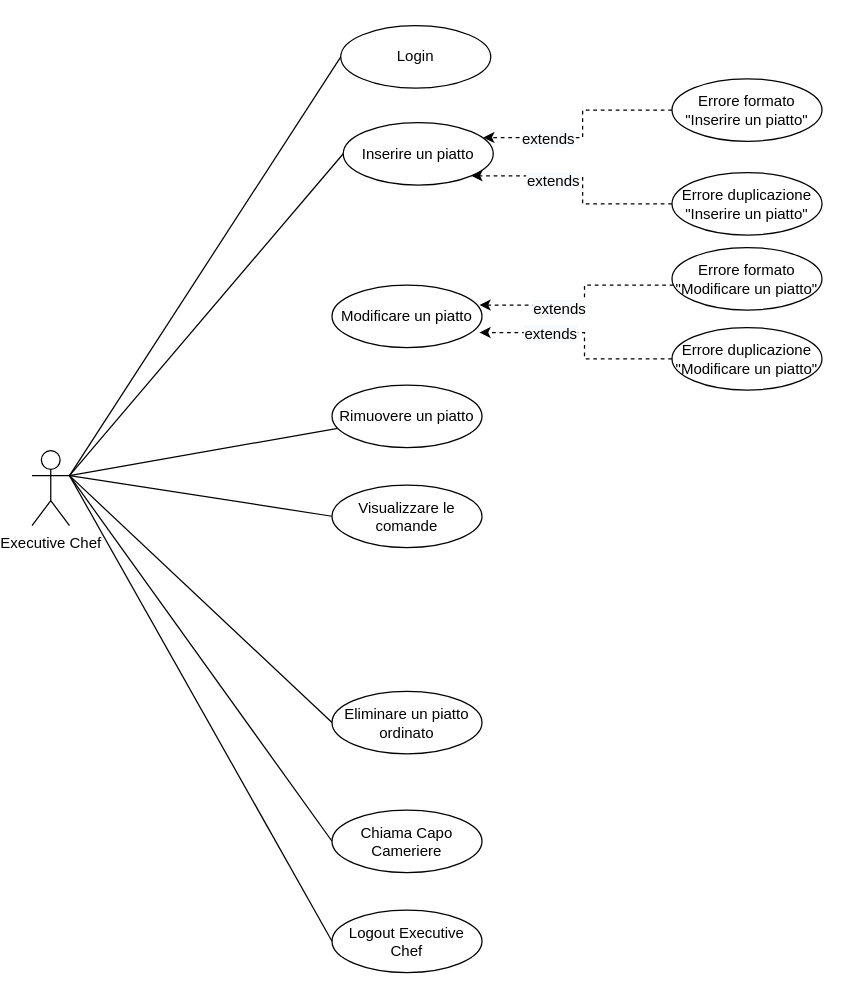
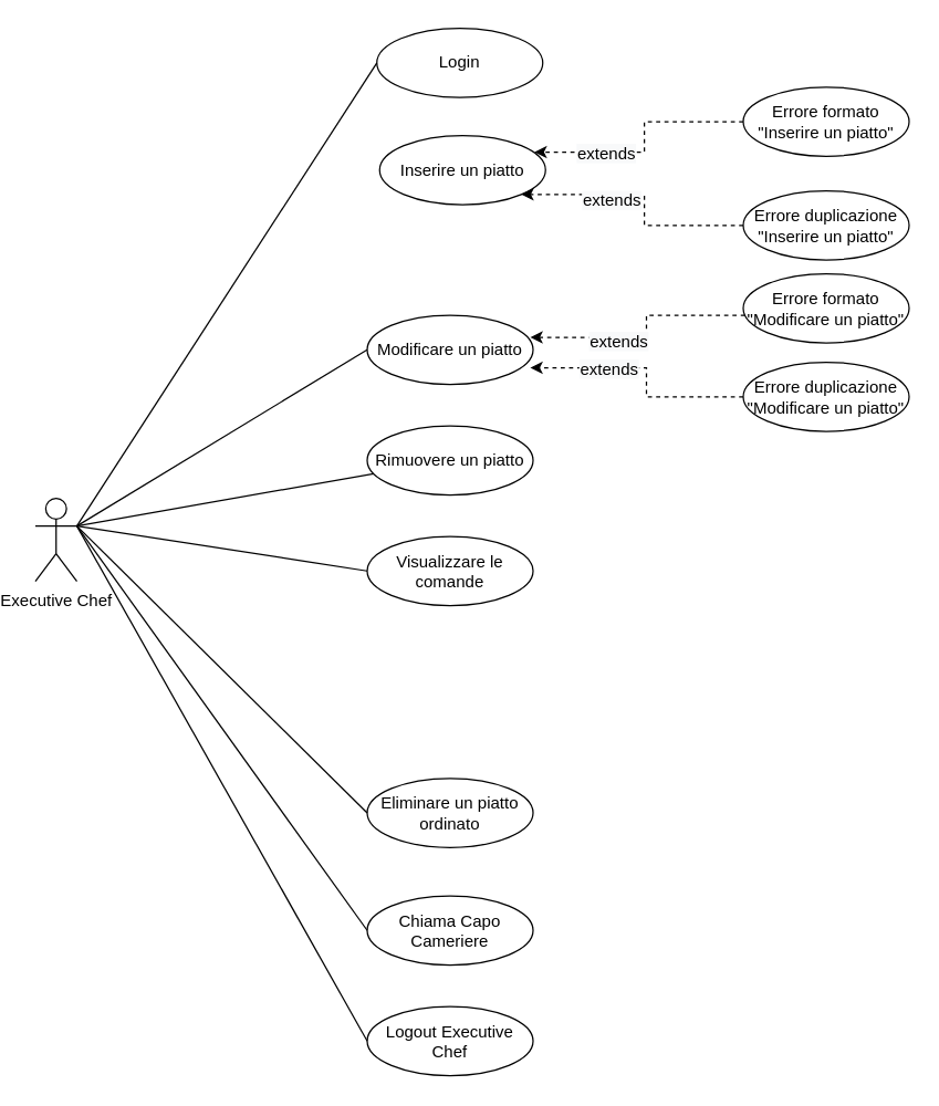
- <mxCell id="10" value="" style="endArrow=none;html=1;entryX=0;entryY=0.5;entryDx=0;entryDy=0;exitX=1;exitY=0.333;exitDx=0;exitDy=0;exitPerimeter=0;" parent="1" source="2" target="5" edge="1"><mxGeometry width="50" height="50" relative="1" as="geometry"><mxPoint x="111" y="370" as="sourcePoint" /><mxPoint x="161" y="320" as="targetPoint" /></mxGeometry></mxCell>
+ <mxCell id="11" value="" style="endArrow=none;html=1;entryX=1;entryY=0.333;entryDx=0;entryDy=0;entryPerimeter=0;exitX=0;exitY=0.5;exitDx=0;exitDy=0;" parent="1" source="6" target="2" edge="1"><mxGeometry width="50" height="50" relative="1" as="geometry"><mxPoint x="110.289" y="375" as="sourcePoint" /><mxPoint x="110.289" y="325" as="targetPoint" /></mxGeometry></mxCell>
- <mxCell id="4" value="&lt;span lang=&quot;it&quot;&gt;Eliminare un piatto ordinato&lt;/span&gt;" style="ellipse;whiteSpace=wrap;html=1;" parent="1" vertex="1"><mxGeometry x="260" y="552.5" width="120" height="50" as="geometry" /></mxCell>
+ <mxCell id="4" value="&lt;span lang=&quot;it&quot;&gt;Eliminare un piatto ordinato&lt;/span&gt;" style="ellipse;whiteSpace=wrap;html=1;" parent="1" vertex="1"><mxGeometry x="260" y="562.5" width="120" height="50" as="geometry" /></mxCell>
